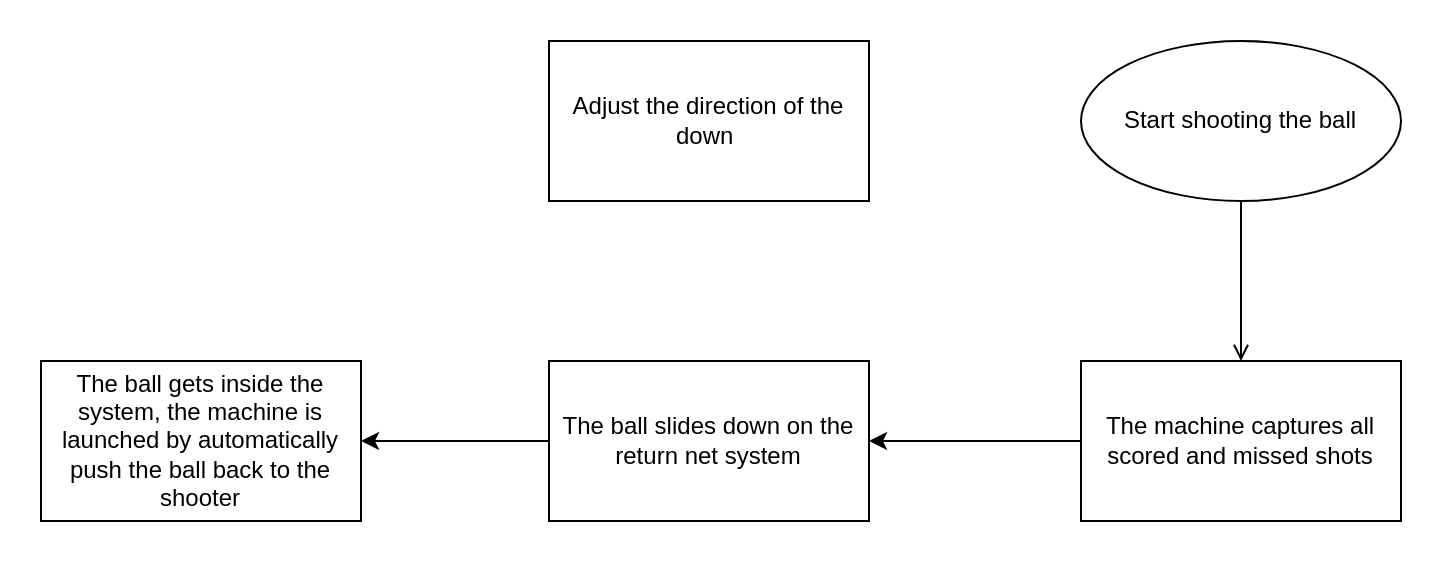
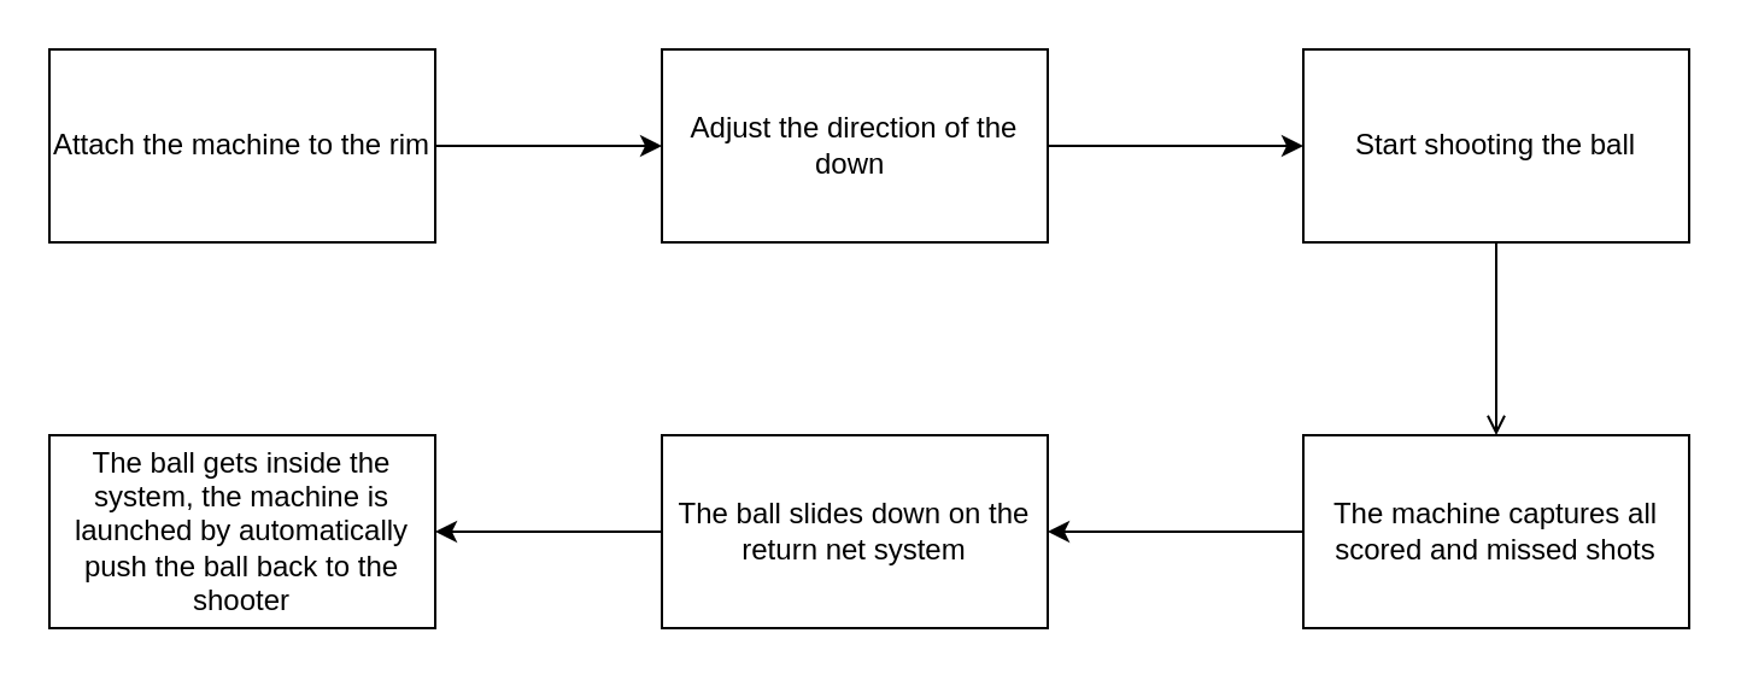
+ <mxCell id="3" value="Attach the machine to the rim" style="rounded=0;whiteSpace=wrap;html=1;" vertex="1" parent="1"><mxGeometry x="20" y="20" width="160" height="80" as="geometry" /></mxCell>
+ <mxCell id="2" value="" style="edgeStyle=orthogonalEdgeStyle;rounded=0;orthogonalLoop=1;jettySize=auto;html=1;" edge="1" parent="1" source="3" target="5"><mxGeometry relative="1" as="geometry" /></mxCell>
+ <mxCell id="4" value="" style="edgeStyle=orthogonalEdgeStyle;rounded=0;orthogonalLoop=1;jettySize=auto;html=1;" edge="1" parent="1" source="5" target="7"><mxGeometry relative="1" as="geometry" /></mxCell>
- <mxCell id="7" value="Start shooting the ball" style="ellipse;whiteSpace=wrap;html=1;" vertex="1" parent="1"><mxGeometry x="540" y="20" width="160" height="80" as="geometry" /></mxCell>
+ <mxCell id="7" value="Start shooting the ball" style="whiteSpace=wrap;html=1;rounded=0;" vertex="1" parent="1"><mxGeometry x="540" y="20" width="160" height="80" as="geometry" /></mxCell>
